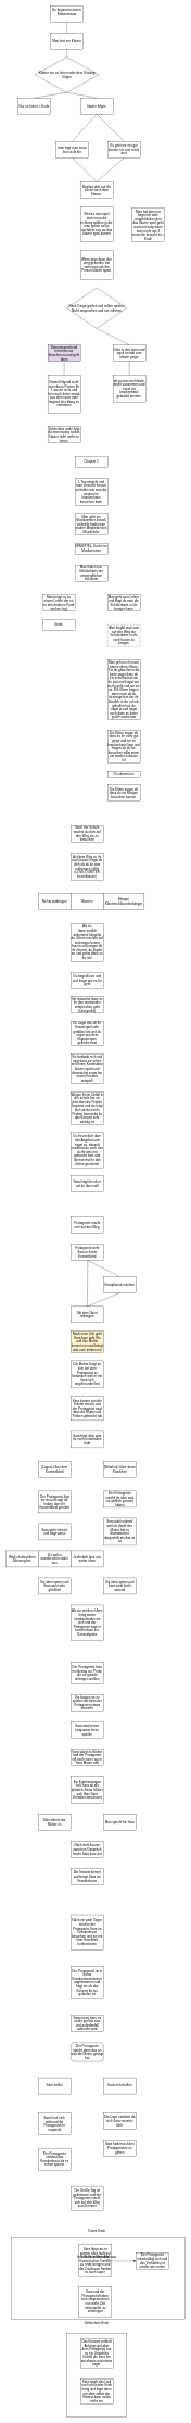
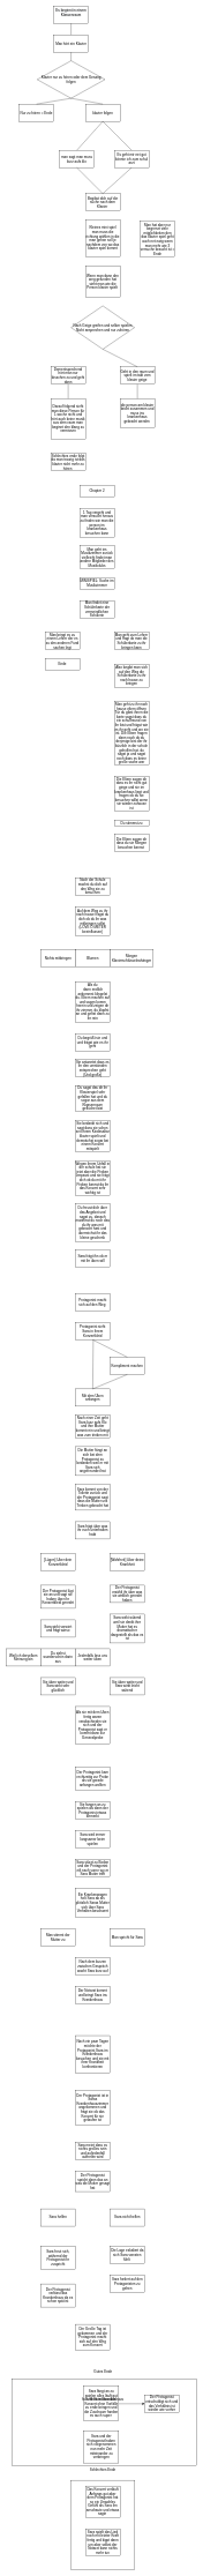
- <mxCell id="27" value="Dementsprechend hört man nur bisschen zu und geht dann" style="rounded=0;whiteSpace=wrap;html=1;fillColor=#e1d5e7;" parent="1" vertex="1"><mxGeometry x="175" y="1270" width="120" height="60" as="geometry" /></mxCell>
+ <mxCell id="27" value="Dementsprechend hört man nur bisschen zu und geht dann" style="rounded=0;whiteSpace=wrap;html=1;" parent="1" vertex="1"><mxGeometry x="175" y="1270" width="120" height="60" as="geometry" /></mxCell>
- <mxCell id="53" value="Also begibt man sich auf den Weg die Schülerkarte zu ihr nach hause zu bringen" style="rounded=0;whiteSpace=wrap;html=1;dashed=1;" parent="1" vertex="1"><mxGeometry x="395" y="2300" width="120" height="80" as="geometry" /></mxCell>
+ <mxCell id="53" value="Also begibt man sich auf den Weg die Schülerkarte zu ihr nach hause zu bringen" style="rounded=0;whiteSpace=wrap;html=1;" parent="1" vertex="1"><mxGeometry x="395" y="2300" width="120" height="80" as="geometry" /></mxCell>
- <mxCell id="65" value="Nach einer Zeit geht Sara kurz aufs Klo und ihre Mutter kommt rein und bringt was zum trinken mit" style="rounded=0;whiteSpace=wrap;html=1;fillColor=#fff2cc;" parent="1" vertex="1"><mxGeometry x="260" y="4900" width="120" height="80" as="geometry" /></mxCell>
+ <mxCell id="65" value="Nach einer Zeit geht Sara kurz aufs Klo und ihre Mutter kommt rein und bringt was zum trinken mit" style="rounded=0;whiteSpace=wrap;html=1;" parent="1" vertex="1"><mxGeometry x="260" y="4900" width="120" height="80" as="geometry" /></mxCell>
- <mxCell id="93" value="Der Protagonist spricht dann das an was die Mutter gesagt hat" style="whiteSpace=wrap;html=1;rounded=1;" parent="1" vertex="1"><mxGeometry x="260" y="7521" width="120" height="69" as="geometry" /></mxCell>
+ <mxCell id="93" value="Der Protagonist spricht dann das an was die Mutter gesagt hat" style="rounded=0;whiteSpace=wrap;html=1;" parent="1" vertex="1"><mxGeometry x="260" y="7521" width="120" height="69" as="geometry" /></mxCell>
